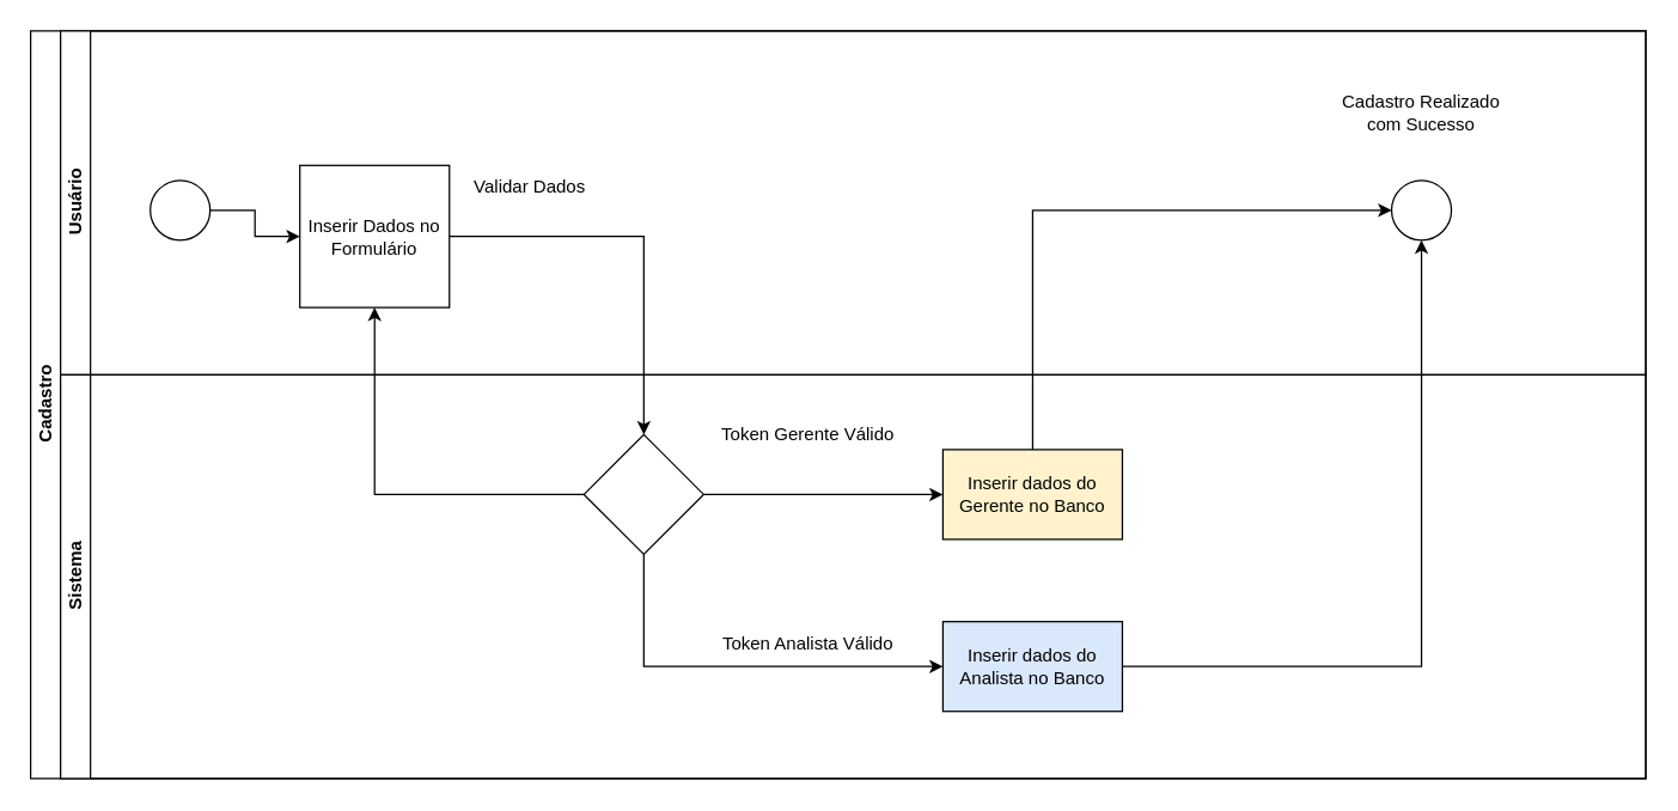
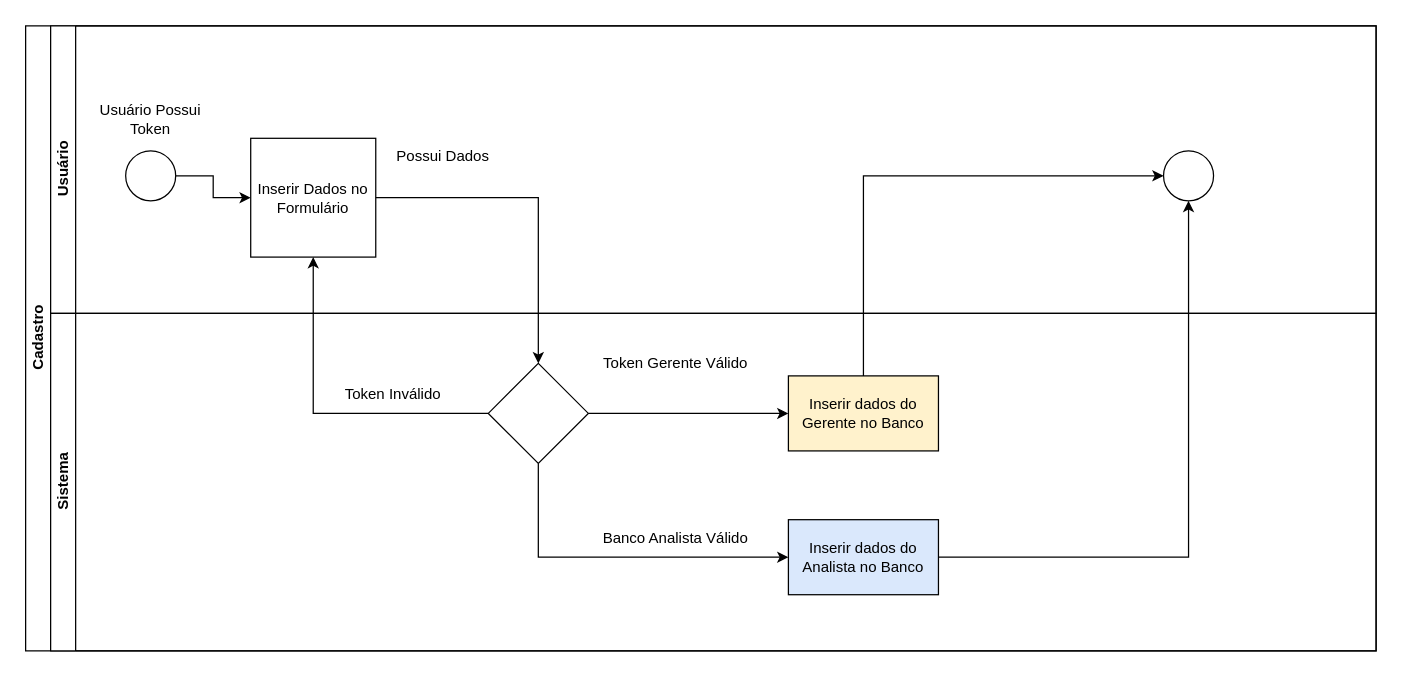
- <mxCell id="10" value="Cadastro Realizado com Sucesso" style="text;html=1;align=center;verticalAlign=middle;whiteSpace=wrap;rounded=0;" parent="3" vertex="1"><mxGeometry x="850" y="40" width="120" height="30" as="geometry" /></mxCell>
+ <mxCell id="7" value="Usuário Possui Token" style="text;html=1;align=center;verticalAlign=middle;whiteSpace=wrap;rounded=0;" parent="3" vertex="1"><mxGeometry x="35" y="60" width="90" height="30" as="geometry" /></mxCell>
- <mxCell id="8" value="Validar Dados" style="text;html=1;align=center;verticalAlign=middle;whiteSpace=wrap;rounded=0;" parent="3" vertex="1"><mxGeometry x="274" y="90" width="80" height="30" as="geometry" /></mxCell>
+ <mxCell id="8" value="Possui Dados" style="text;html=1;align=center;verticalAlign=middle;whiteSpace=wrap;rounded=0;" parent="3" vertex="1"><mxGeometry x="274" y="90" width="80" height="30" as="geometry" /></mxCell>
+ <mxCell id="17" value="Token Inválido" style="text;html=1;align=center;verticalAlign=middle;whiteSpace=wrap;rounded=0;" parent="13" vertex="1"><mxGeometry x="234" y="50" width="80" height="30" as="geometry" /></mxCell>
- <mxCell id="21" value="Token Analista Válido" style="text;html=1;align=center;verticalAlign=middle;whiteSpace=wrap;rounded=0;" parent="13" vertex="1"><mxGeometry x="440" y="165" width="120" height="30" as="geometry" /></mxCell>
+ <mxCell id="21" value="Banco Analista Válido" style="text;html=1;align=center;verticalAlign=middle;whiteSpace=wrap;rounded=0;" parent="13" vertex="1"><mxGeometry x="440" y="165" width="120" height="30" as="geometry" /></mxCell>
